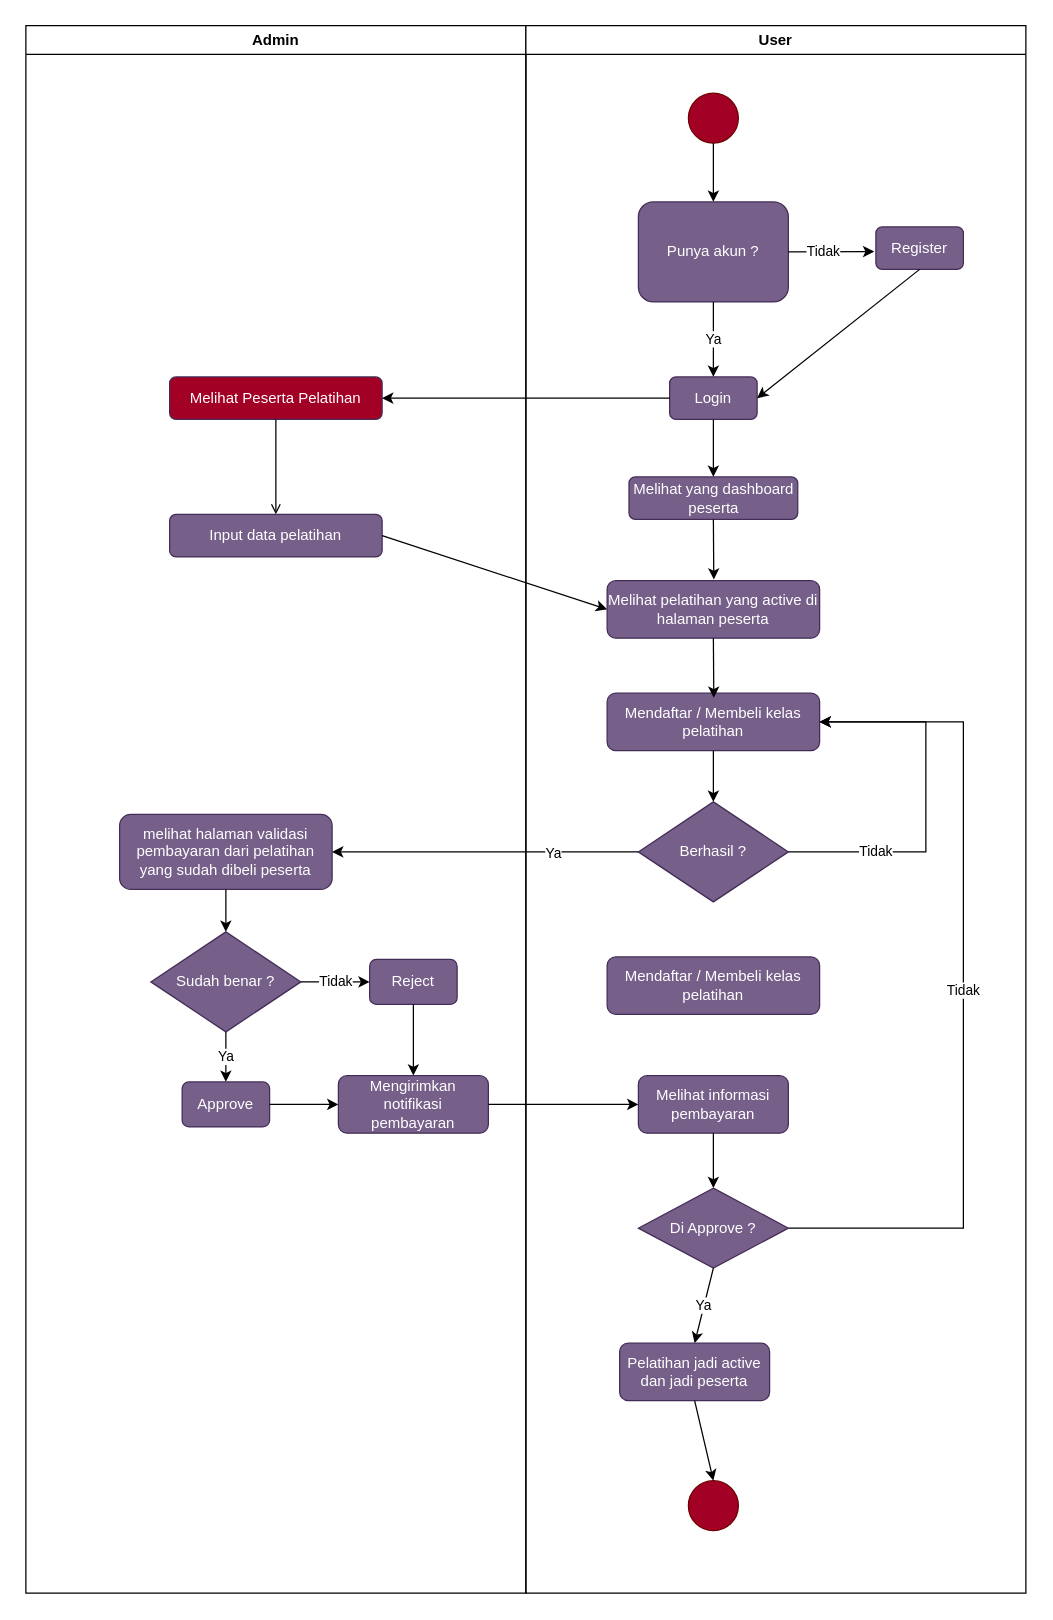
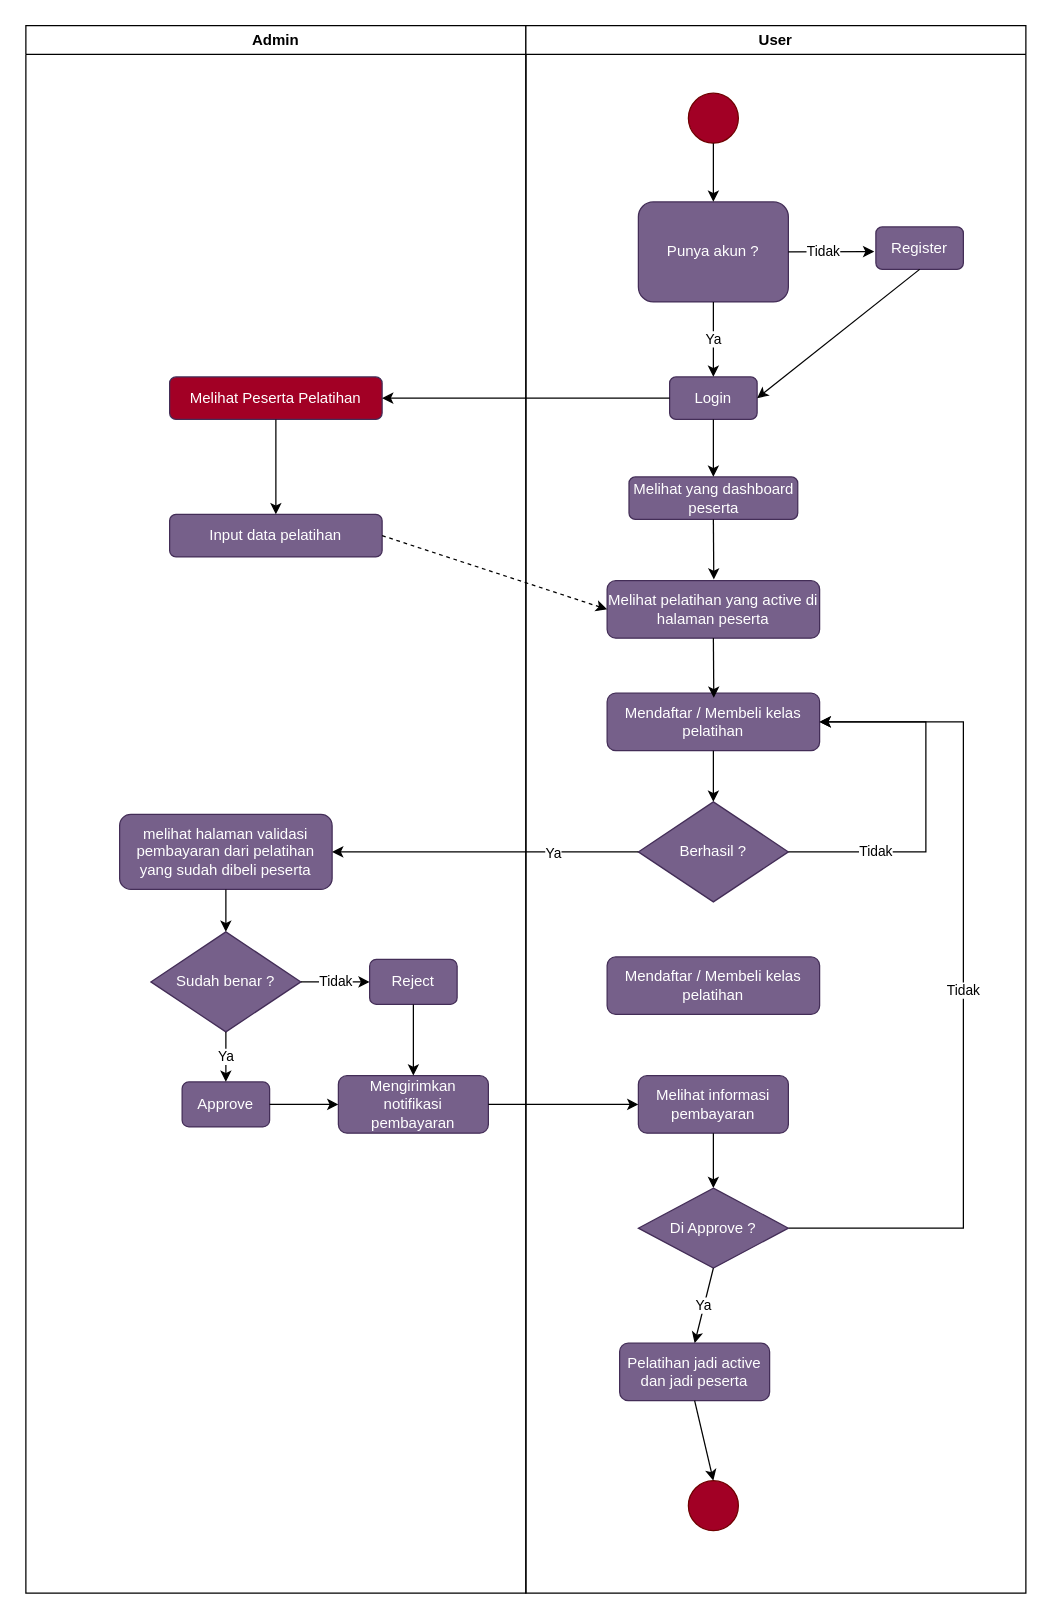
- <mxCell id="5" value="" style="endArrow=open;html=1;rounded=0;exitX=0.5;exitY=1;exitDx=0;exitDy=0;entryX=0.5;entryY=0;entryDx=0;entryDy=0;" parent="2" source="3" target="4" edge="1"><mxGeometry width="50" height="50" relative="1" as="geometry"><mxPoint x="170" y="344" as="sourcePoint" /><mxPoint x="220" y="294" as="targetPoint" /></mxGeometry></mxCell>
+ <mxCell id="5" value="" style="endArrow=classic;html=1;rounded=0;exitX=0.5;exitY=1;exitDx=0;exitDy=0;entryX=0.5;entryY=0;entryDx=0;entryDy=0;" parent="2" source="3" target="4" edge="1"><mxGeometry width="50" height="50" relative="1" as="geometry"><mxPoint x="170" y="344" as="sourcePoint" /><mxPoint x="220" y="294" as="targetPoint" /></mxGeometry></mxCell>
- <mxCell id="48" value="" style="endArrow=classic;html=1;rounded=0;exitX=1;exitY=0.5;exitDx=0;exitDy=0;entryX=0;entryY=0.5;entryDx=0;entryDy=0;" parent="1" source="4" target="24" edge="1"><mxGeometry width="50" height="50" relative="1" as="geometry"><mxPoint x="230" y="504" as="sourcePoint" /><mxPoint x="280" y="454" as="targetPoint" /></mxGeometry></mxCell>
+ <mxCell id="48" value="" style="endArrow=classic;html=1;rounded=0;exitX=1;exitY=0.5;exitDx=0;exitDy=0;entryX=0;entryY=0.5;entryDx=0;entryDy=0;dashed=1;" parent="1" source="4" target="24" edge="1"><mxGeometry width="50" height="50" relative="1" as="geometry"><mxPoint x="230" y="504" as="sourcePoint" /><mxPoint x="280" y="454" as="targetPoint" /></mxGeometry></mxCell>
